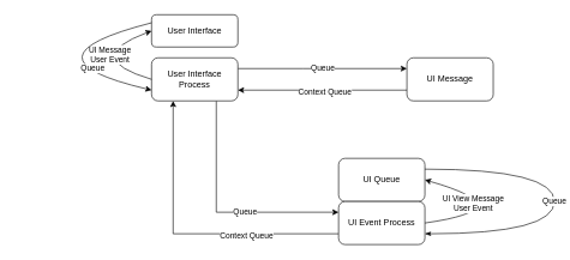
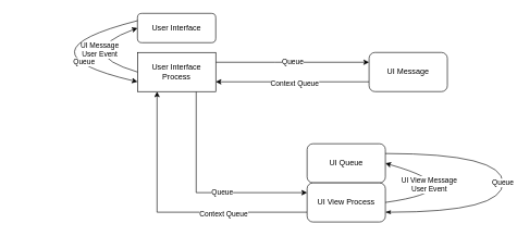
- <mxCell id="6" value="User Interface&lt;br&gt;Process" style="rounded=1;whiteSpace=wrap;html=1;" vertex="1" parent="1"><mxGeometry x="210" y="80" width="120" height="60" as="geometry" /></mxCell>
+ <mxCell id="6" value="User Interface&lt;br&gt;Process" style="whiteSpace=wrap;html=1;rounded=0;" vertex="1" parent="1"><mxGeometry x="210" y="80" width="120" height="60" as="geometry" /></mxCell>
- <mxCell id="14" value="UI Event Process" style="rounded=1;whiteSpace=wrap;html=1;" vertex="1" parent="1"><mxGeometry x="470" y="280" width="120" height="60" as="geometry" /></mxCell>
+ <mxCell id="14" value="UI View Process" style="rounded=1;whiteSpace=wrap;html=1;" vertex="1" parent="1"><mxGeometry x="470" y="280" width="120" height="60" as="geometry" /></mxCell>
